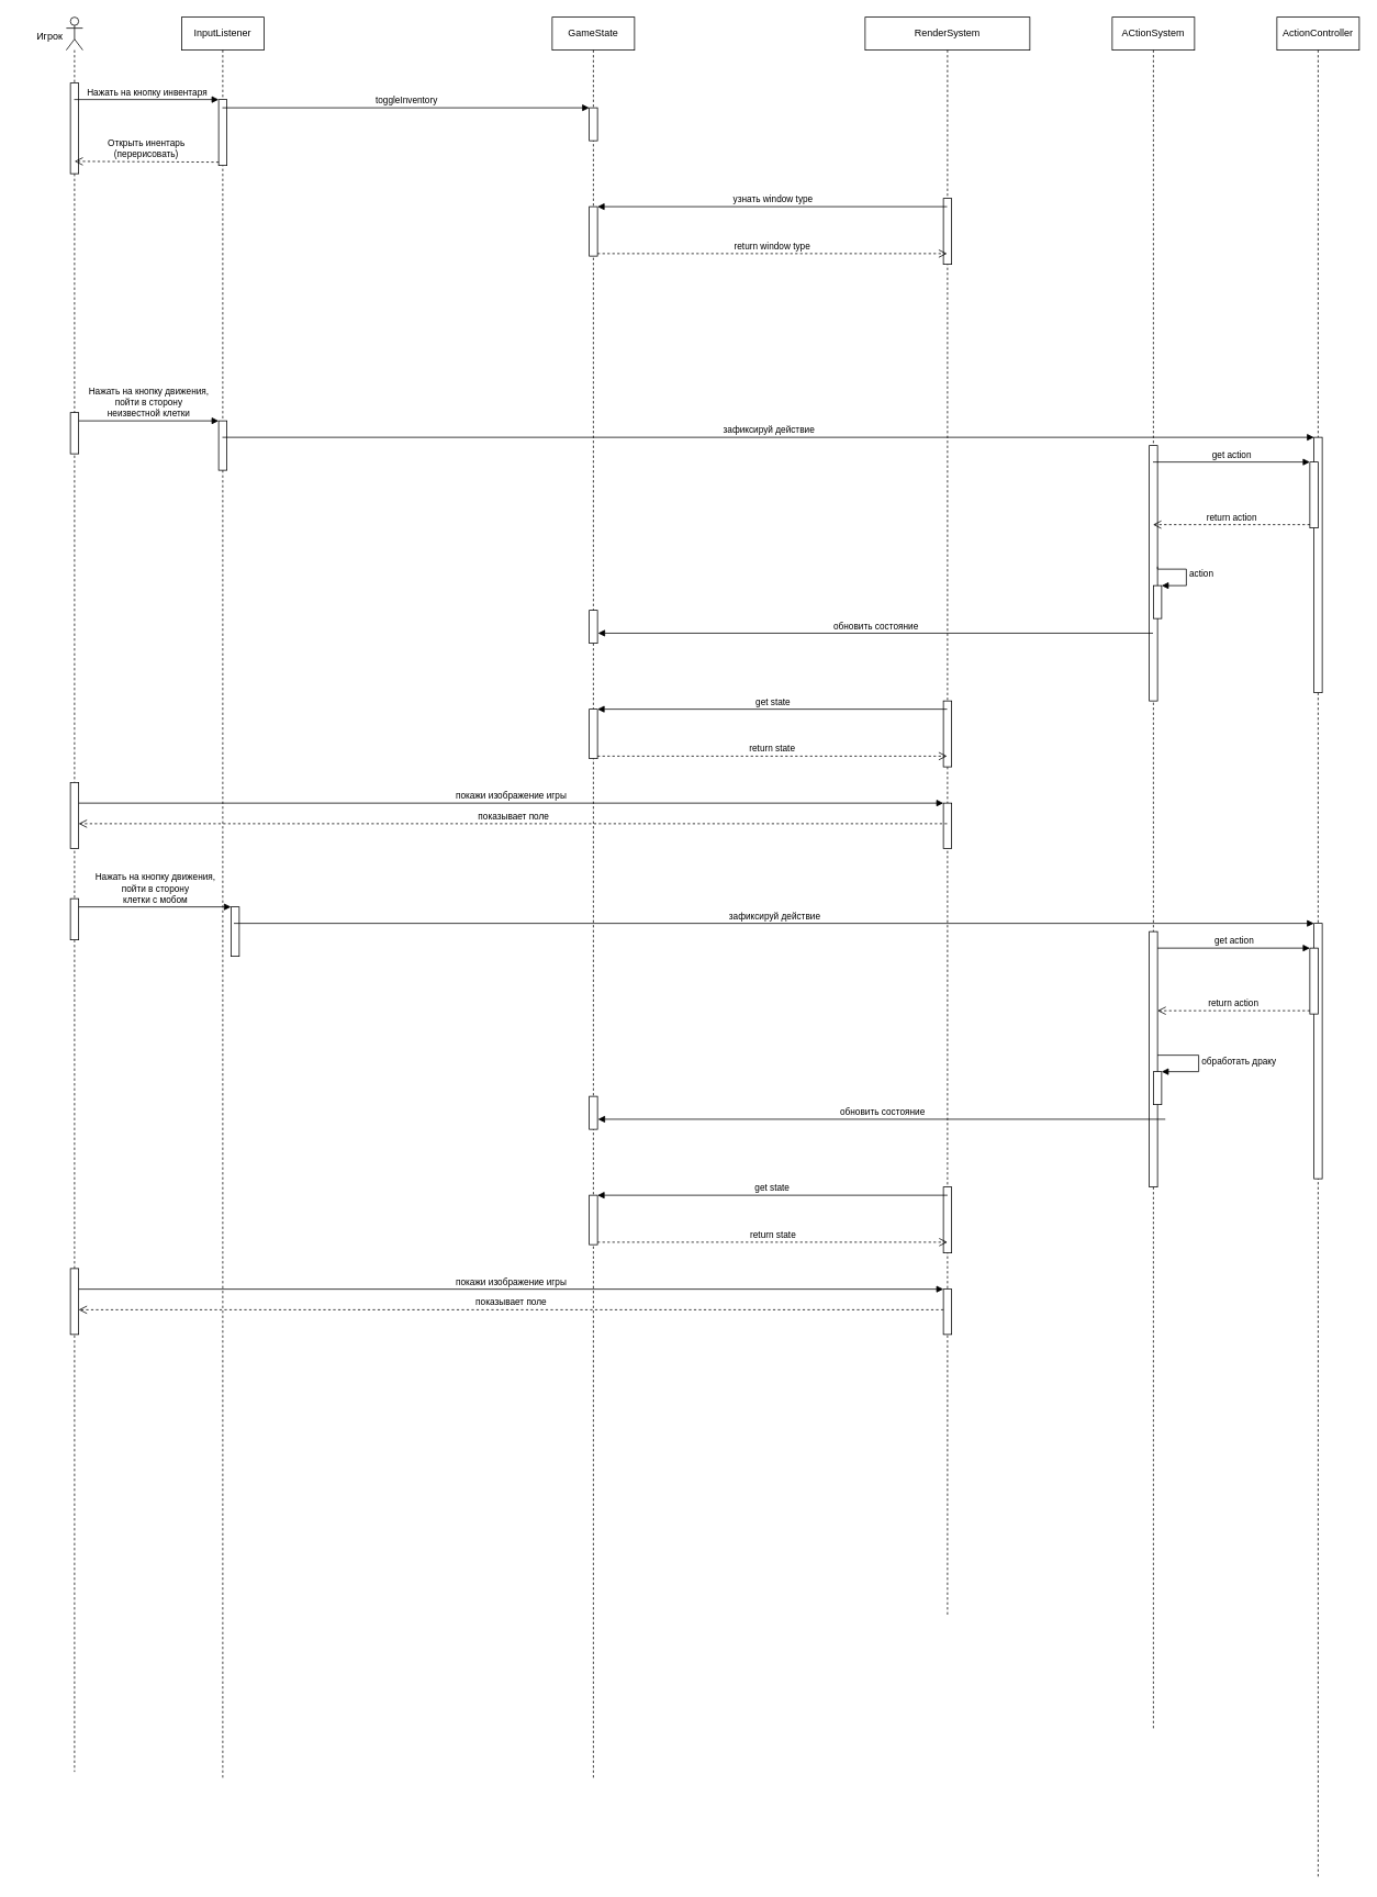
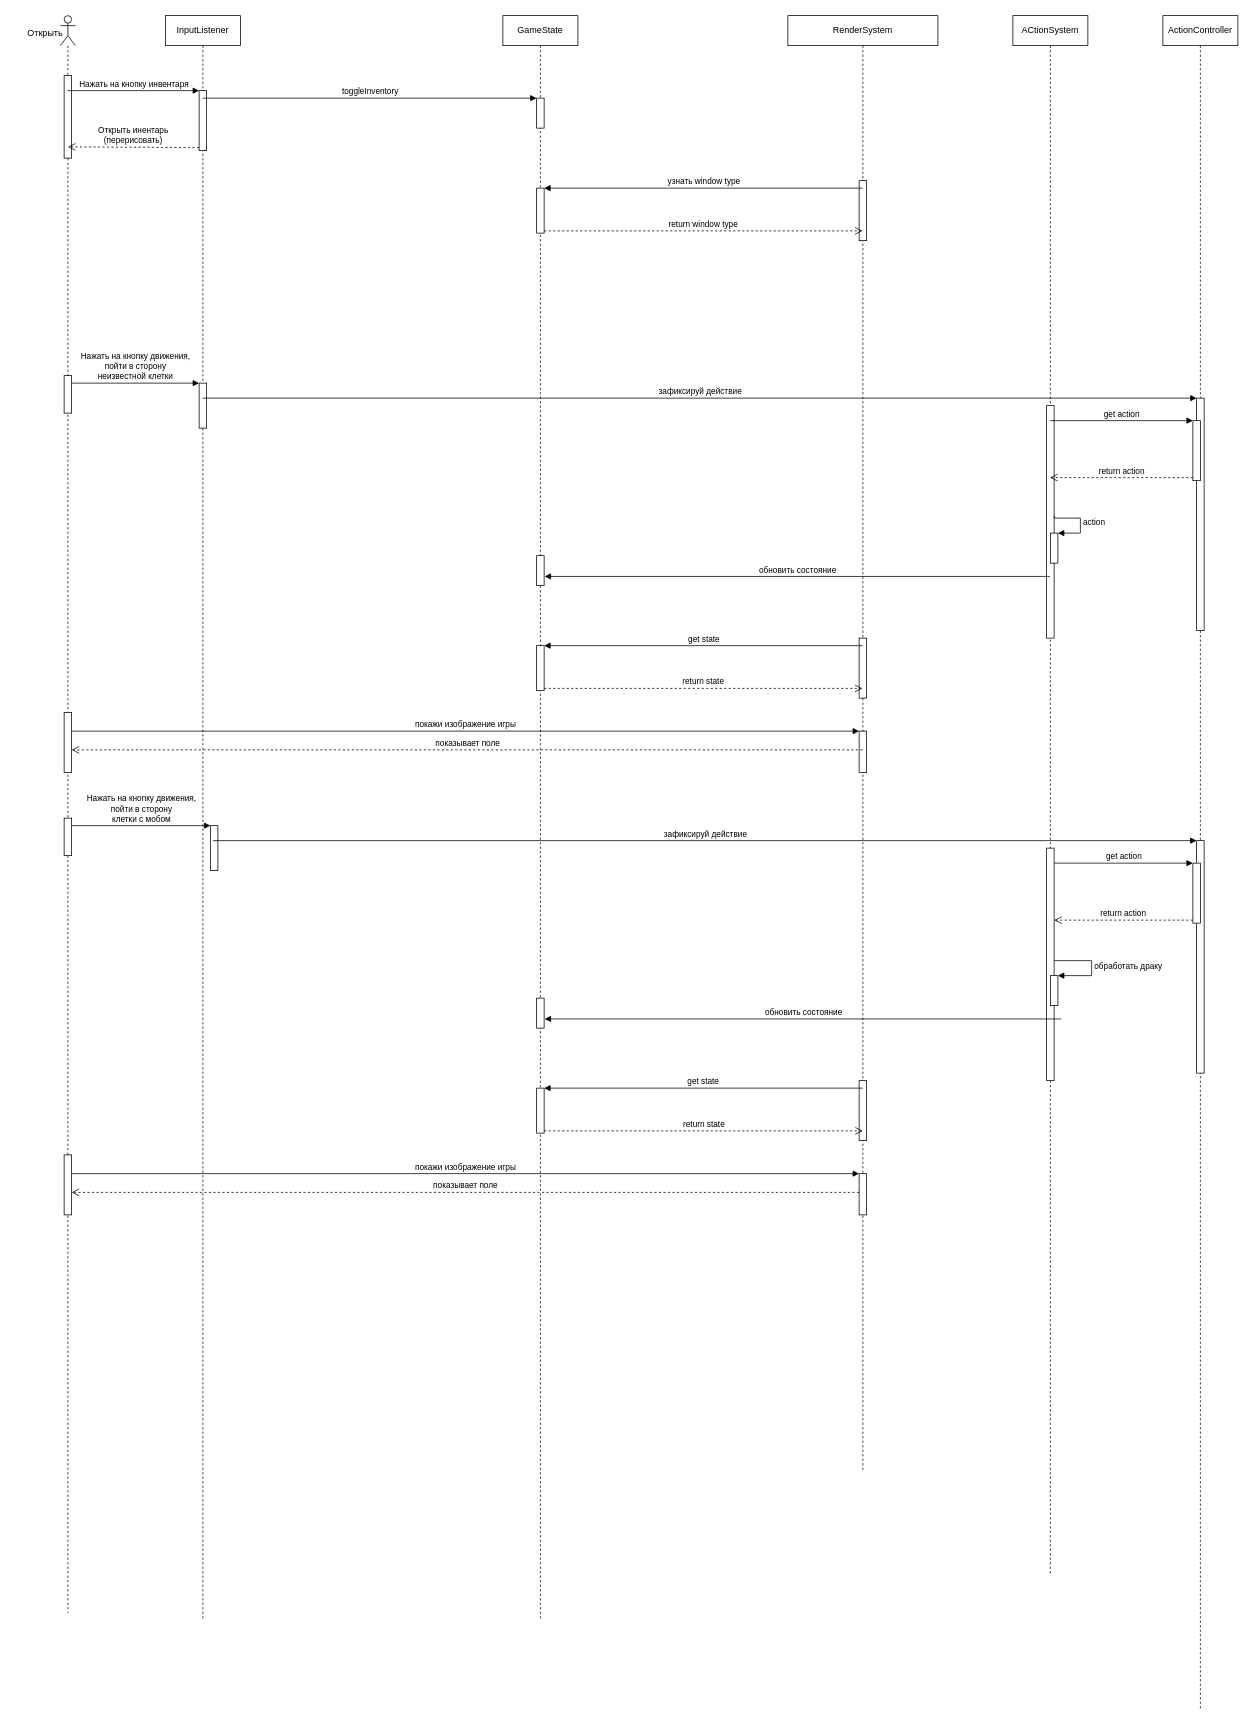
- <mxCell id="12" value="Игрок" style="text;align=center;fontStyle=0;verticalAlign=middle;spacingLeft=3;spacingRight=3;strokeColor=none;rotatable=0;points=[[0,0.5],[1,0.5]];portConstraint=eastwest;" parent="6" vertex="1"><mxGeometry y="10" width="80" height="26" as="geometry" /></mxCell>
+ <mxCell id="12" value="Открыть" style="text;align=center;fontStyle=0;verticalAlign=middle;spacingLeft=3;spacingRight=3;strokeColor=none;rotatable=0;points=[[0,0.5],[1,0.5]];portConstraint=eastwest;" parent="6" vertex="1"><mxGeometry y="10" width="80" height="26" as="geometry" /></mxCell>
